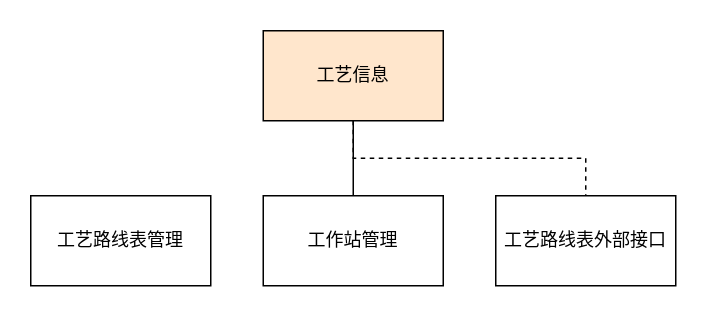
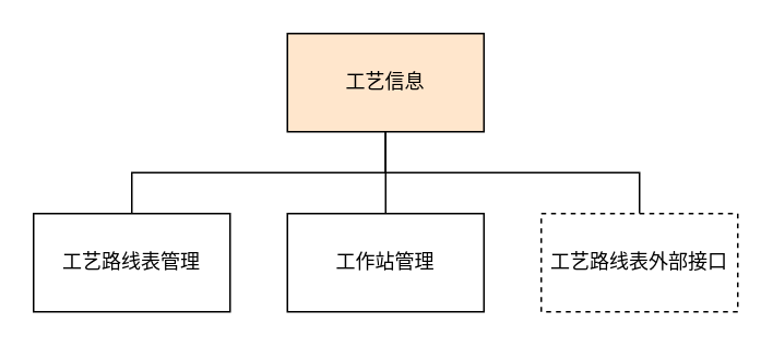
+ <mxCell id="2" style="edgeStyle=orthogonalEdgeStyle;rounded=0;orthogonalLoop=1;jettySize=auto;html=1;exitX=0.5;exitY=1;exitDx=0;exitDy=0;entryX=0.5;entryY=0;entryDx=0;entryDy=0;endArrow=none;endFill=0;" parent="1" source="5" target="6" edge="1"><mxGeometry relative="1" as="geometry" /></mxCell>
- <mxCell id="3" style="edgeStyle=orthogonalEdgeStyle;rounded=0;orthogonalLoop=1;jettySize=auto;html=1;exitX=0.5;exitY=1;exitDx=0;exitDy=0;endArrow=none;endFill=0;dashed=1;" parent="1" source="5" target="7" edge="1"><mxGeometry relative="1" as="geometry" /></mxCell>
+ <mxCell id="3" style="edgeStyle=orthogonalEdgeStyle;rounded=0;orthogonalLoop=1;jettySize=auto;html=1;exitX=0.5;exitY=1;exitDx=0;exitDy=0;endArrow=none;endFill=0;" parent="1" source="5" target="7" edge="1"><mxGeometry relative="1" as="geometry" /></mxCell>
- <mxCell id="7" value="工艺路线表外部接口" style="rounded=0;whiteSpace=wrap;html=1;" parent="1" vertex="1"><mxGeometry x="330" y="130" width="120" height="60" as="geometry" /></mxCell>
+ <mxCell id="7" value="工艺路线表外部接口" style="rounded=0;whiteSpace=wrap;html=1;dashed=1;" parent="1" vertex="1"><mxGeometry x="330" y="130" width="120" height="60" as="geometry" /></mxCell>
